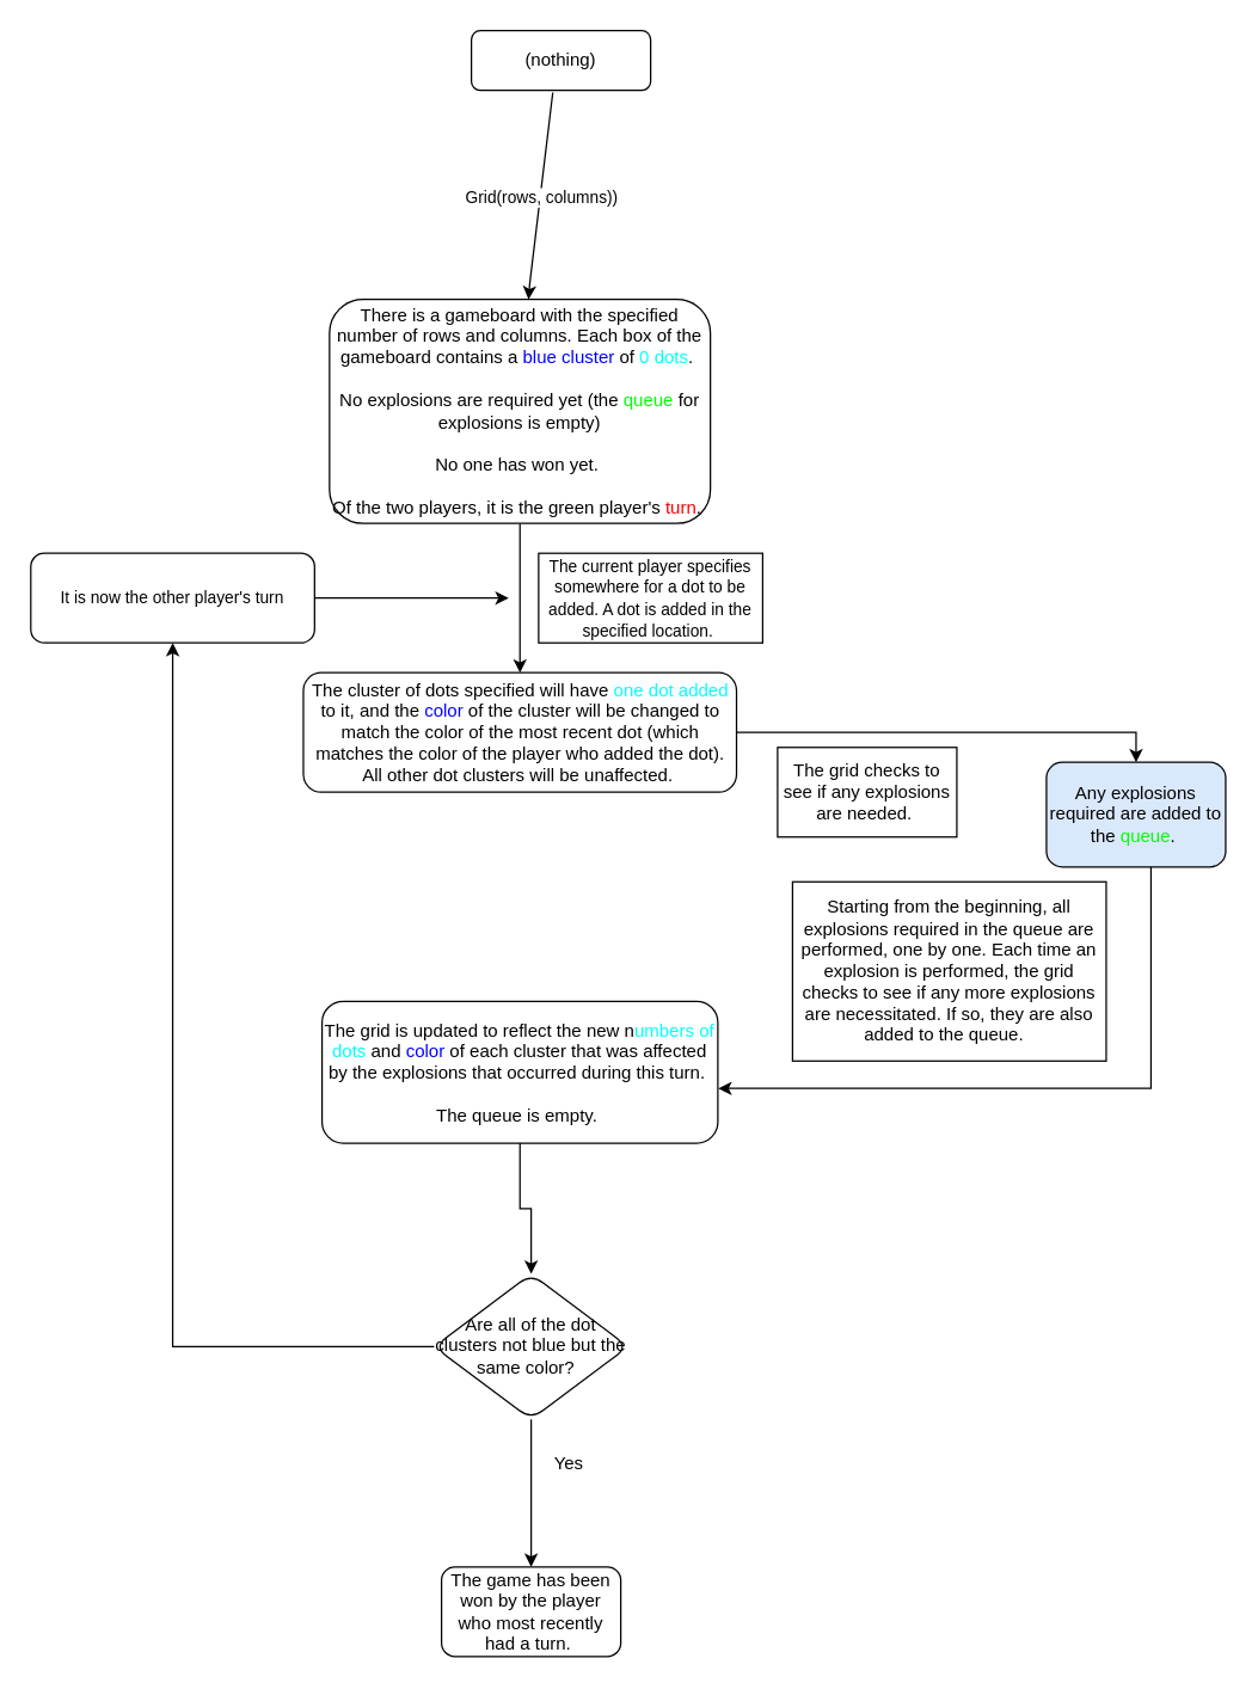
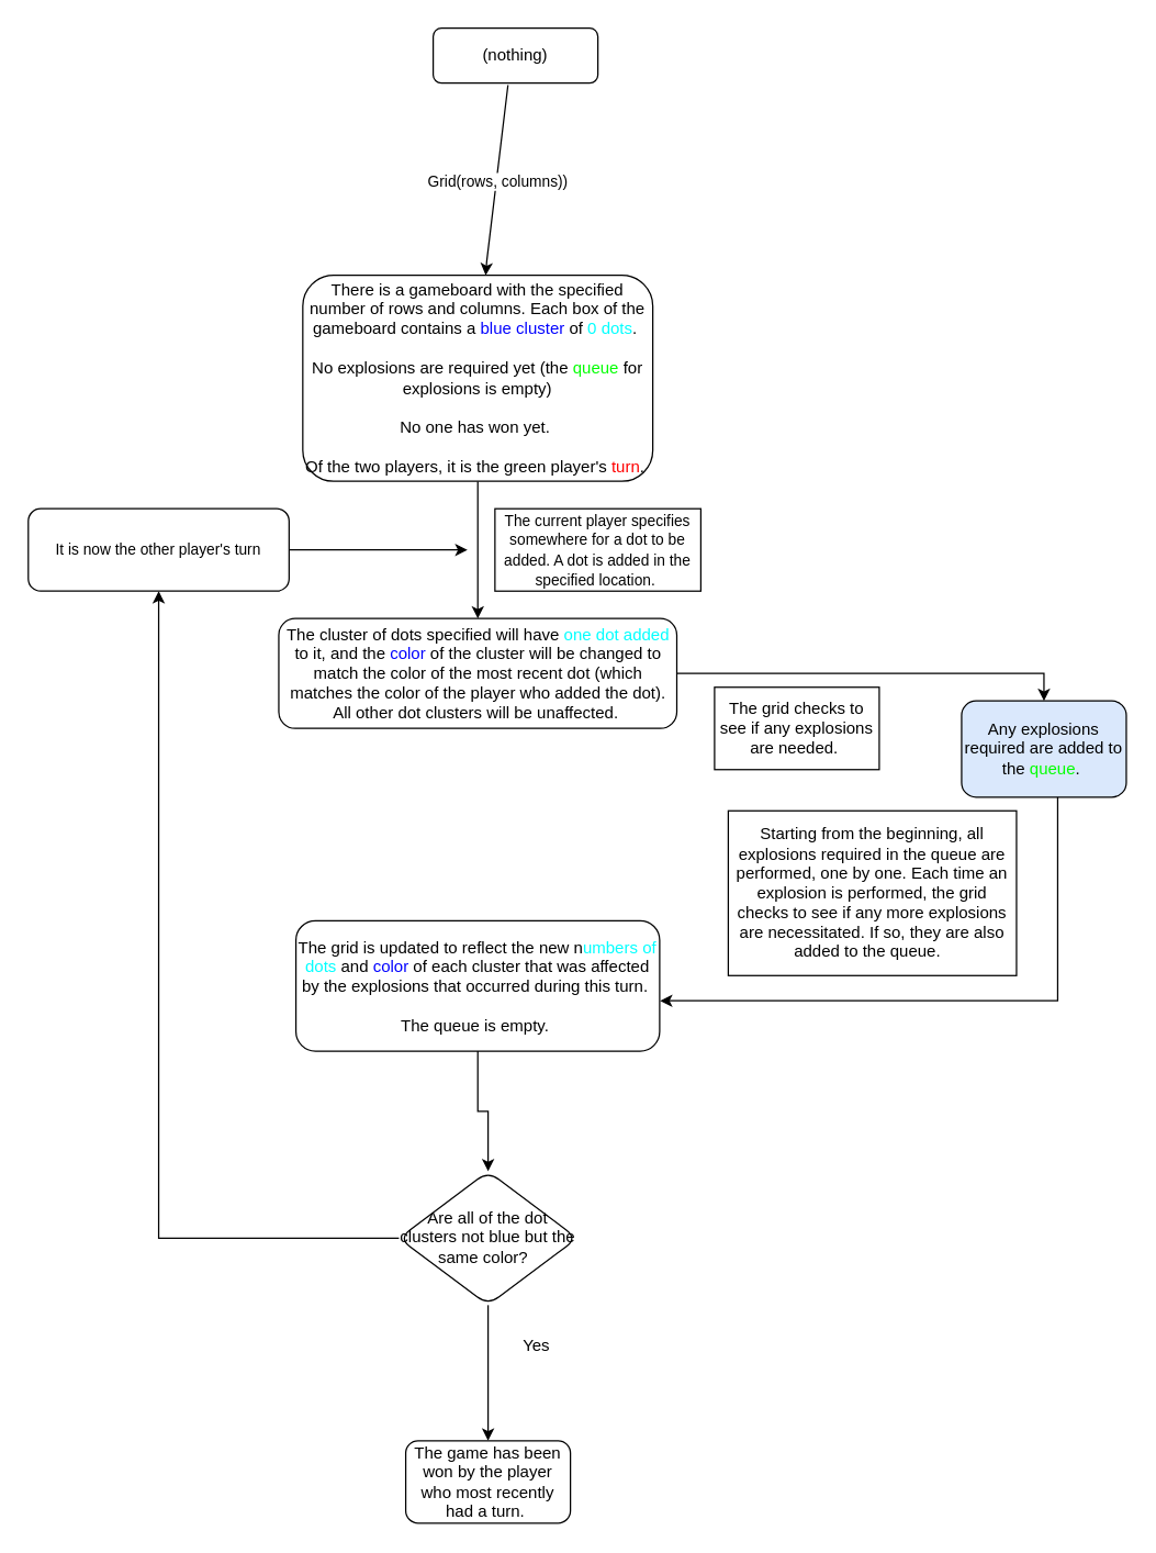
- <mxCell id="20" value="&lt;font color=&quot;#000000&quot;&gt;Yes&lt;/font&gt;" style="text;html=1;align=center;verticalAlign=middle;resizable=0;points=[];autosize=1;strokeColor=none;fillColor=none;fontColor=#0000FF;" vertex="1" parent="1"><mxGeometry x="360" y="970" width="40" height="20" as="geometry" /></mxCell>
+ <mxCell id="20" value="&lt;font color=&quot;#000000&quot;&gt;Yes&lt;/font&gt;" style="text;html=1;align=center;verticalAlign=middle;resizable=0;points=[];autosize=1;strokeColor=none;fillColor=none;fontColor=#0000FF;" vertex="1" parent="1"><mxGeometry x="370" y="970" width="40" height="20" as="geometry" /></mxCell>
